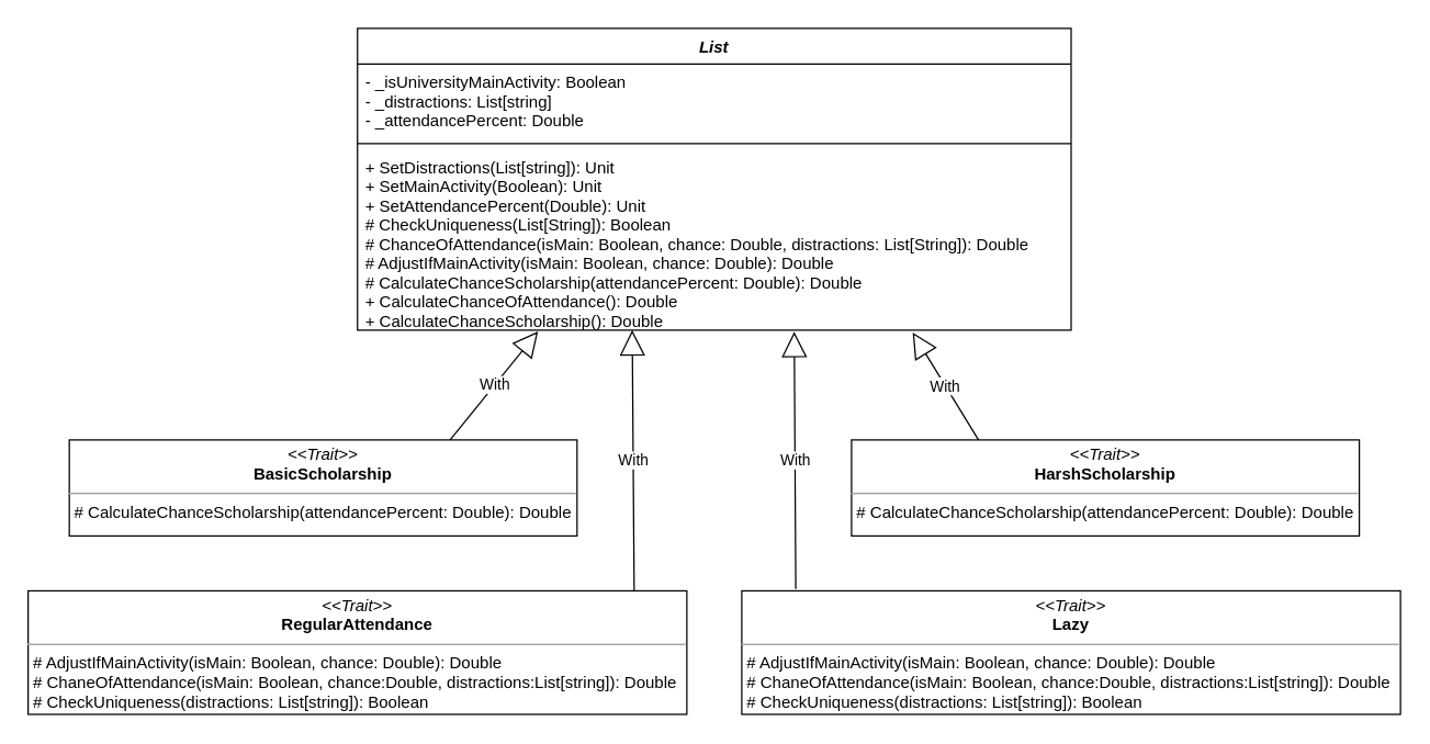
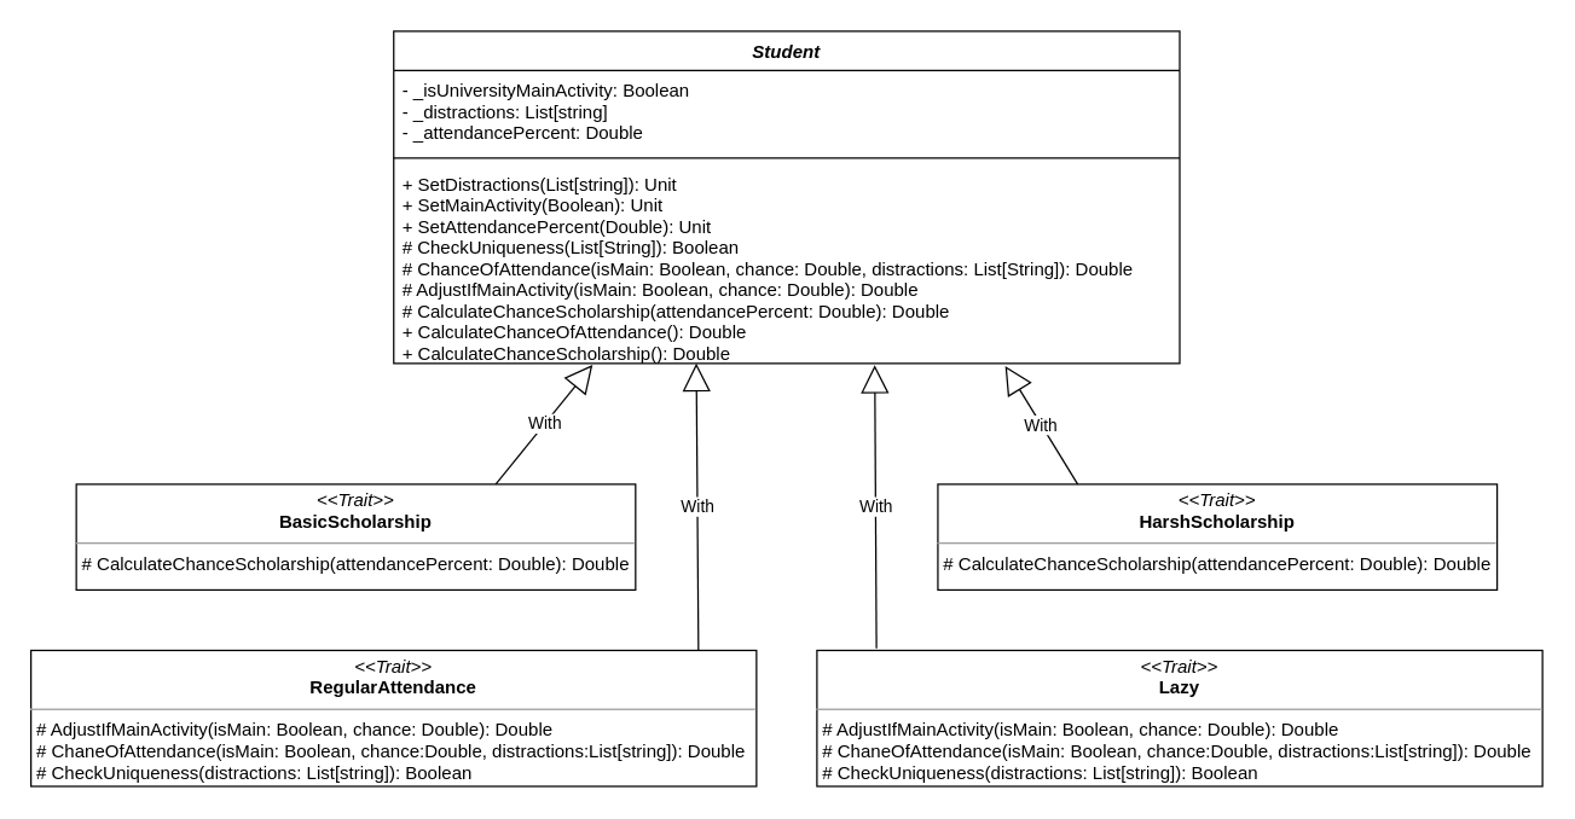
- <mxCell id="2" value="List" style="swimlane;fontStyle=3;align=center;verticalAlign=top;childLayout=stackLayout;horizontal=1;startSize=26;horizontalStack=0;resizeParent=1;resizeParentMax=0;resizeLast=0;collapsible=1;marginBottom=0;" vertex="1" parent="1"><mxGeometry x="260" y="20" width="520" height="220" as="geometry" /></mxCell>
+ <mxCell id="2" value="Student" style="swimlane;fontStyle=3;align=center;verticalAlign=top;childLayout=stackLayout;horizontal=1;startSize=26;horizontalStack=0;resizeParent=1;resizeParentMax=0;resizeLast=0;collapsible=1;marginBottom=0;" vertex="1" parent="1"><mxGeometry x="260" y="20" width="520" height="220" as="geometry" /></mxCell>
